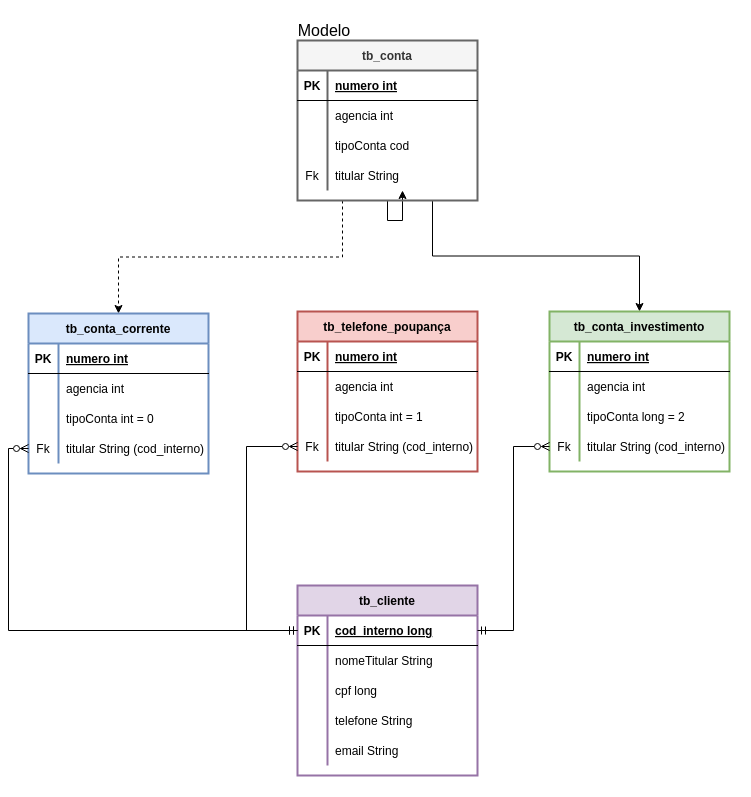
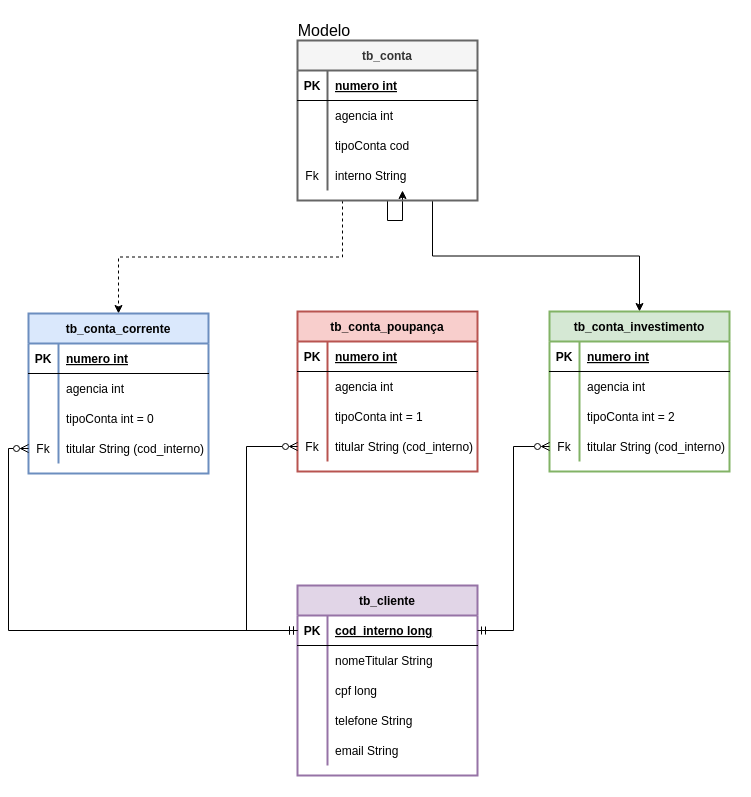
- <mxCell id="17" value="titular String" style="shape=partialRectangle;connectable=0;fillColor=none;top=0;left=0;bottom=0;right=0;align=left;spacingLeft=6;overflow=hidden;" vertex="1" parent="15"><mxGeometry x="30" width="150" height="30" as="geometry"><mxRectangle width="150" height="30" as="alternateBounds" /></mxGeometry></mxCell>
+ <mxCell id="17" value="interno String" style="shape=partialRectangle;connectable=0;fillColor=none;top=0;left=0;bottom=0;right=0;align=left;spacingLeft=6;overflow=hidden;" vertex="1" parent="15"><mxGeometry x="30" width="150" height="30" as="geometry"><mxRectangle width="150" height="30" as="alternateBounds" /></mxGeometry></mxCell>
- <mxCell id="47" value="tb_telefone_poupança" style="shape=table;startSize=30;container=1;collapsible=1;childLayout=tableLayout;fixedRows=1;rowLines=0;fontStyle=1;align=center;resizeLast=1;fillColor=#f8cecc;strokeColor=#b85450;strokeWidth=2;" vertex="1" parent="1"><mxGeometry x="289" y="311" width="180" height="160" as="geometry" /></mxCell>
+ <mxCell id="47" value="tb_conta_poupança" style="shape=table;startSize=30;container=1;collapsible=1;childLayout=tableLayout;fixedRows=1;rowLines=0;fontStyle=1;align=center;resizeLast=1;fillColor=#f8cecc;strokeColor=#b85450;strokeWidth=2;" vertex="1" parent="1"><mxGeometry x="289" y="311" width="180" height="160" as="geometry" /></mxCell>
- <mxCell id="69" value="tipoConta long = 2" style="shape=partialRectangle;connectable=0;fillColor=none;top=0;left=0;bottom=0;right=0;align=left;spacingLeft=6;overflow=hidden;" vertex="1" parent="67"><mxGeometry x="30" width="150" height="30" as="geometry"><mxRectangle width="150" height="30" as="alternateBounds" /></mxGeometry></mxCell>
+ <mxCell id="69" value="tipoConta int = 2" style="shape=partialRectangle;connectable=0;fillColor=none;top=0;left=0;bottom=0;right=0;align=left;spacingLeft=6;overflow=hidden;" vertex="1" parent="67"><mxGeometry x="30" width="150" height="30" as="geometry"><mxRectangle width="150" height="30" as="alternateBounds" /></mxGeometry></mxCell>
